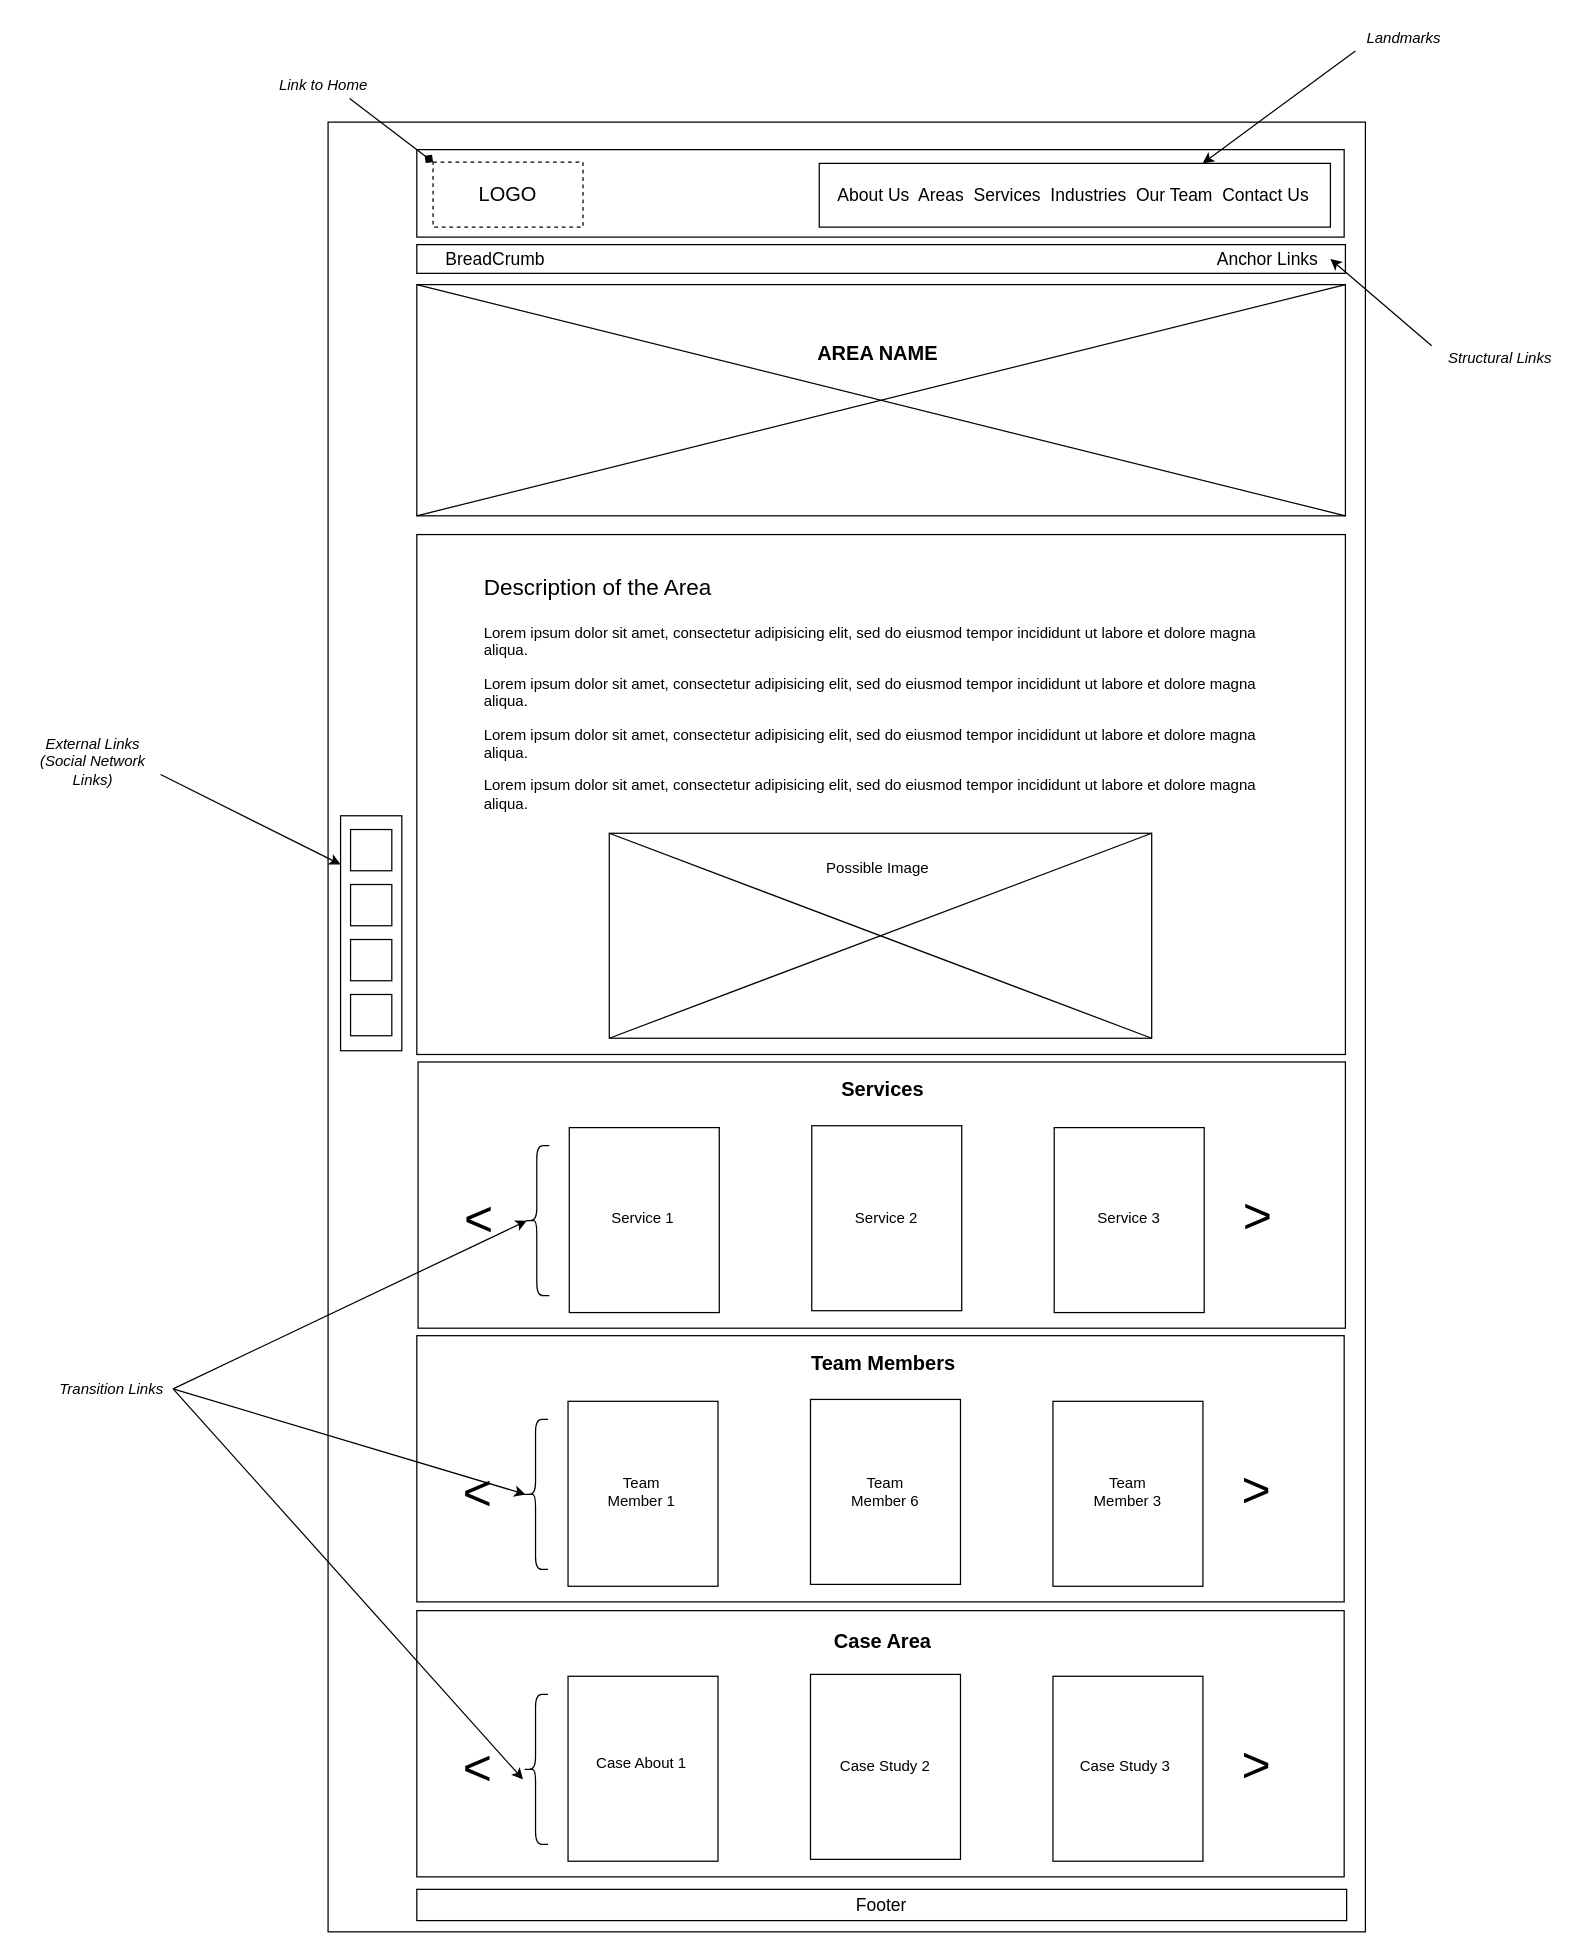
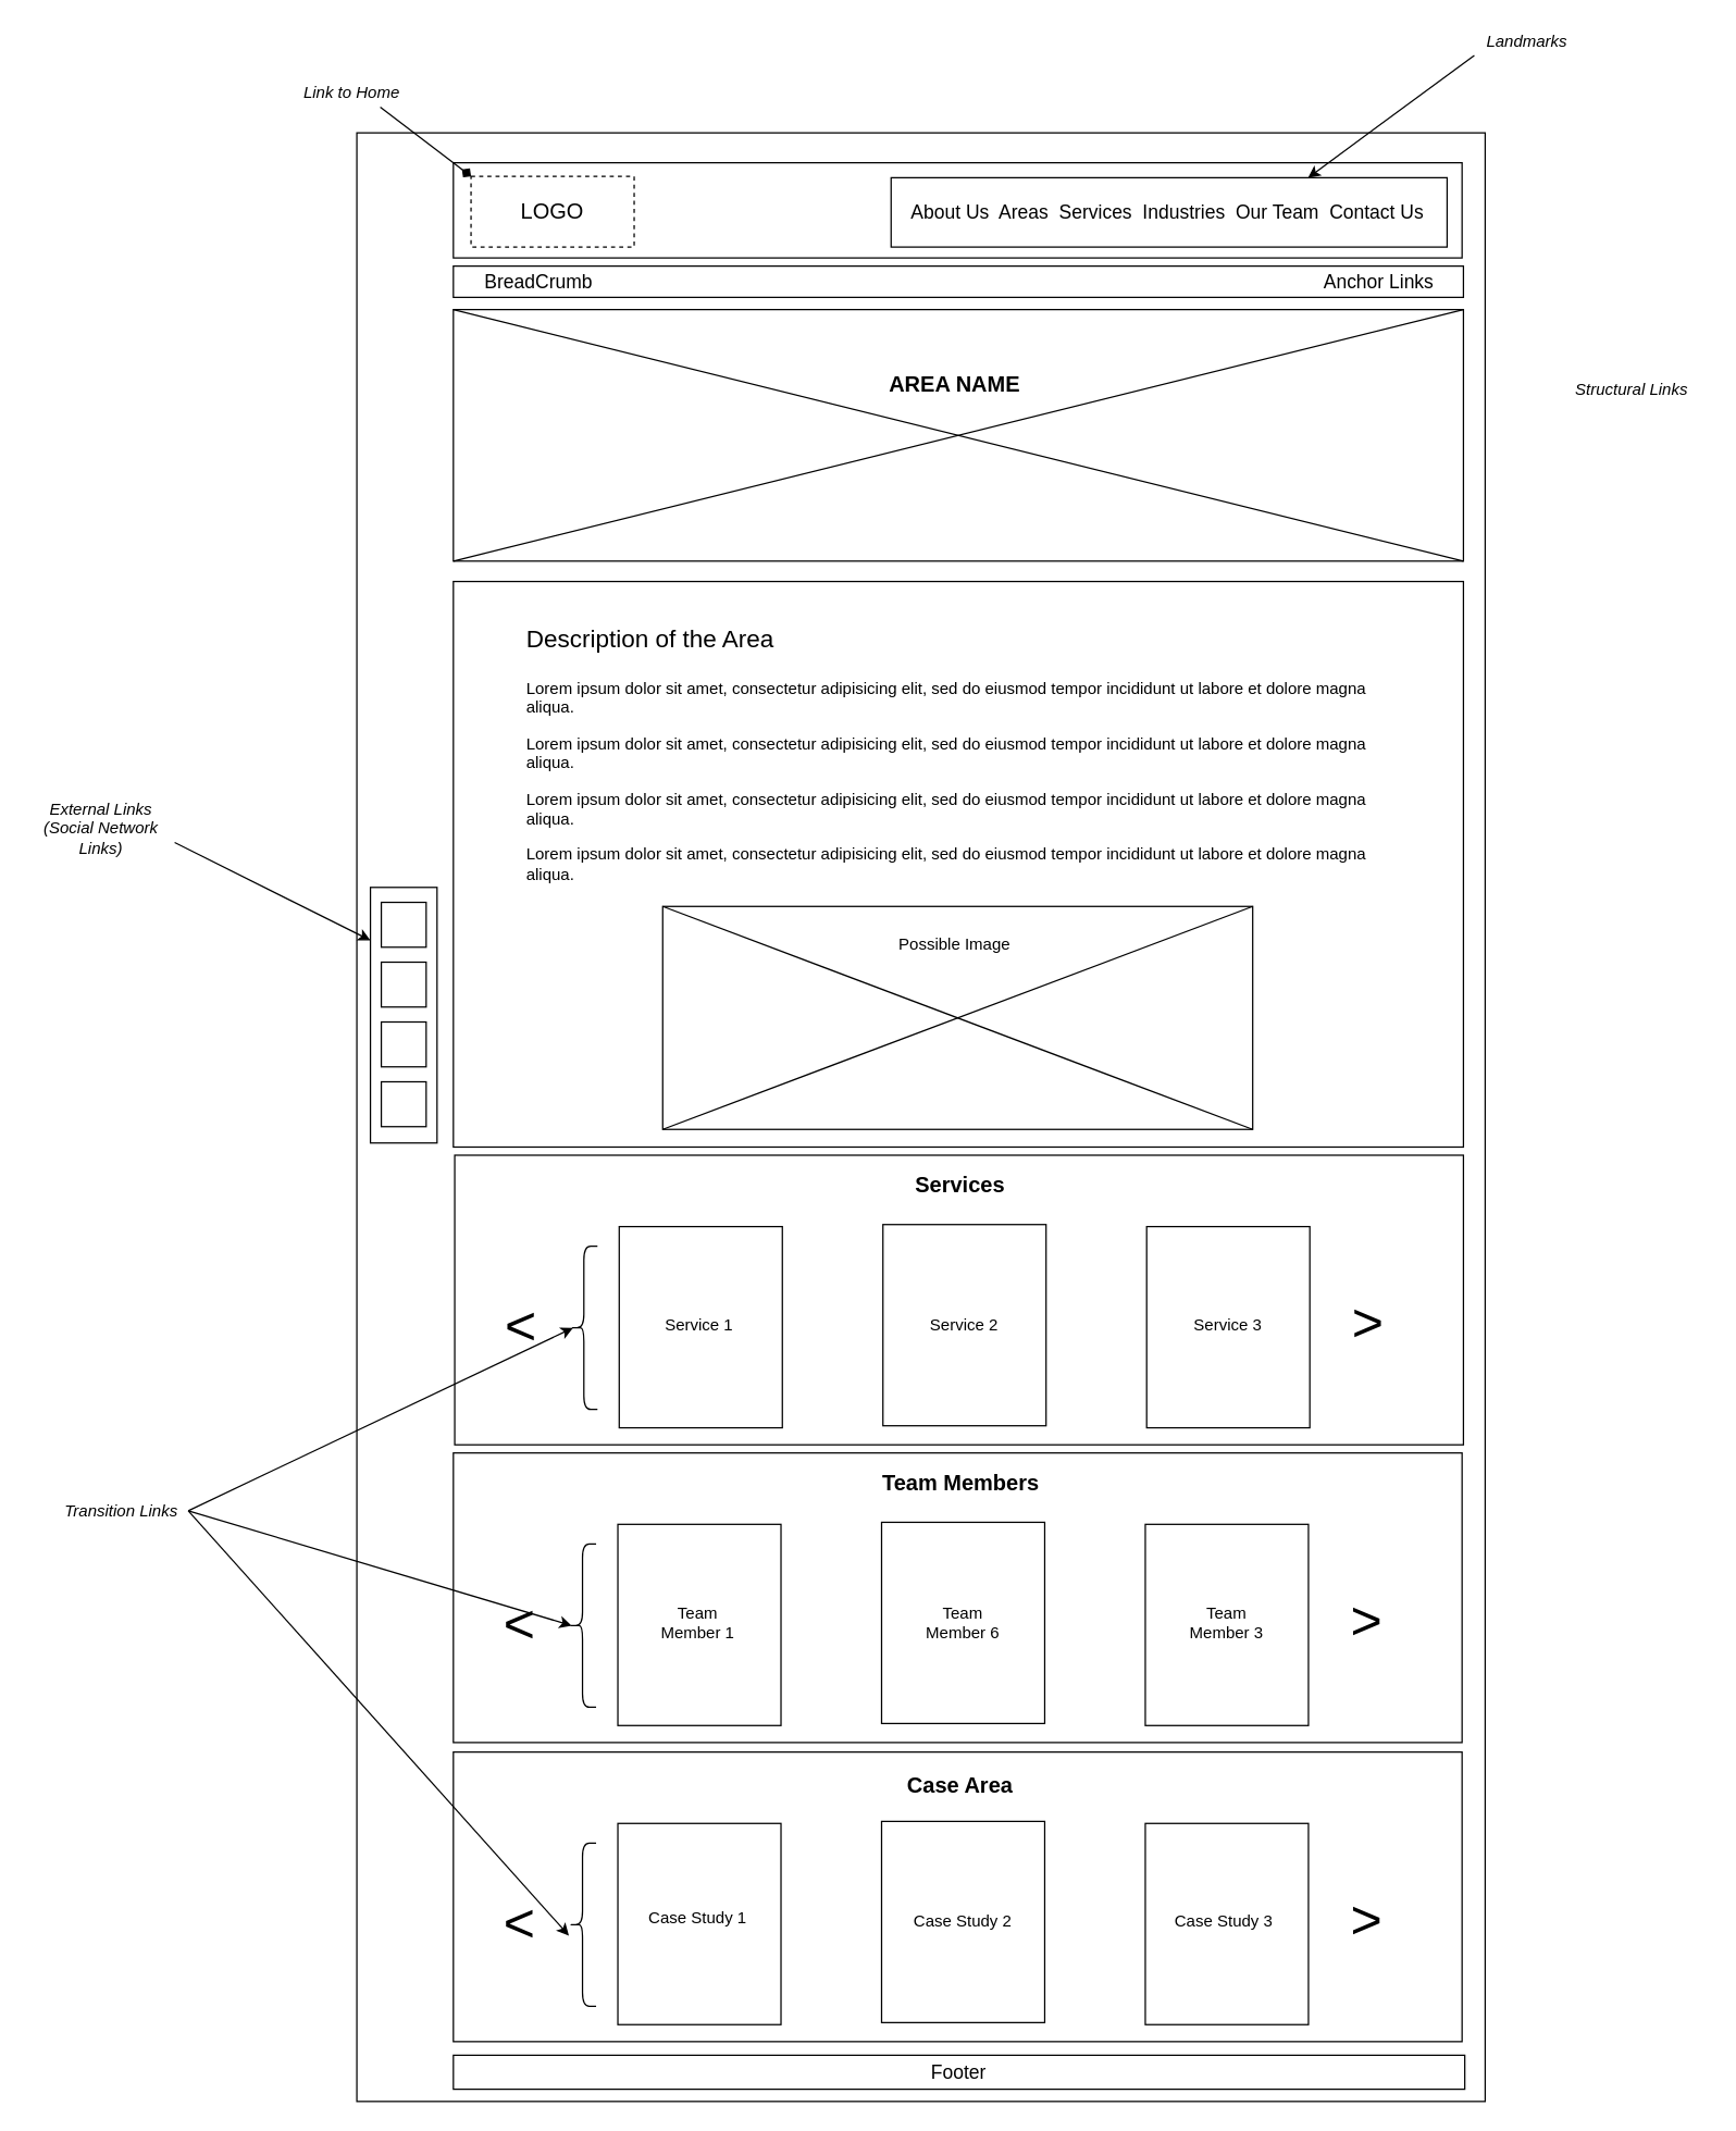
- <mxCell id="14" value="" style="endArrow=classic;html=1;entryX=1;entryY=0.5;entryDx=0;entryDy=0;exitX=0;exitY=0;exitDx=0;exitDy=0;" parent="1" source="13" target="12" edge="1"><mxGeometry width="50" height="50" relative="1" as="geometry"><mxPoint x="226" y="204" as="sourcePoint" /><mxPoint x="276" y="154" as="targetPoint" /></mxGeometry></mxCell>
- <mxCell id="64" value="Case About 1" style="text;html=1;strokeColor=none;fillColor=none;align=center;verticalAlign=middle;whiteSpace=wrap;rounded=0;" parent="1" vertex="1"><mxGeometry x="475" y="1400" width="76" height="20" as="geometry" /></mxCell>
+ <mxCell id="64" value="Case Study 1" style="text;html=1;strokeColor=none;fillColor=none;align=center;verticalAlign=middle;whiteSpace=wrap;rounded=0;" parent="1" vertex="1"><mxGeometry x="475" y="1400" width="76" height="20" as="geometry" /></mxCell>
